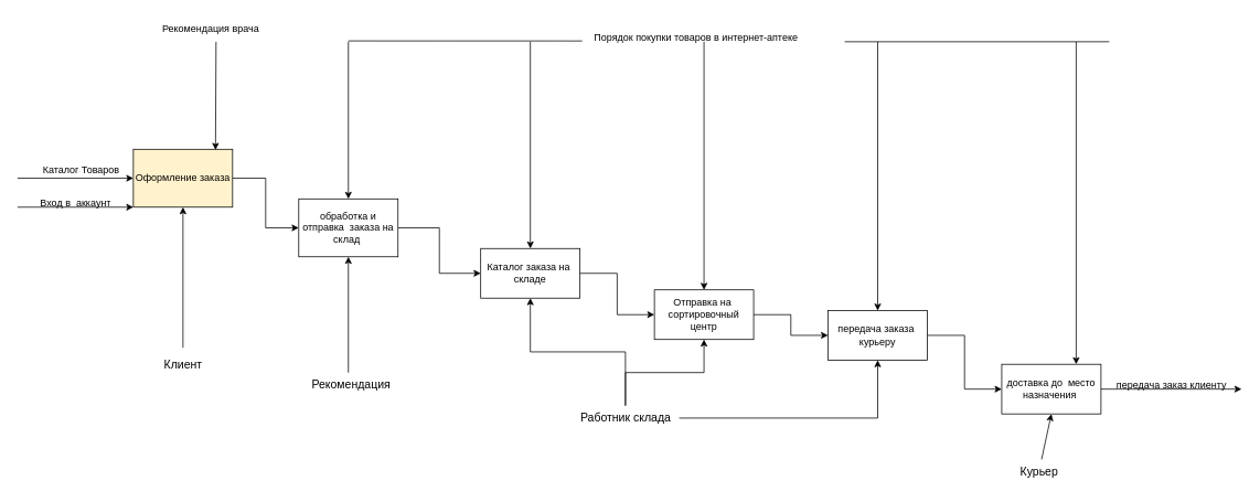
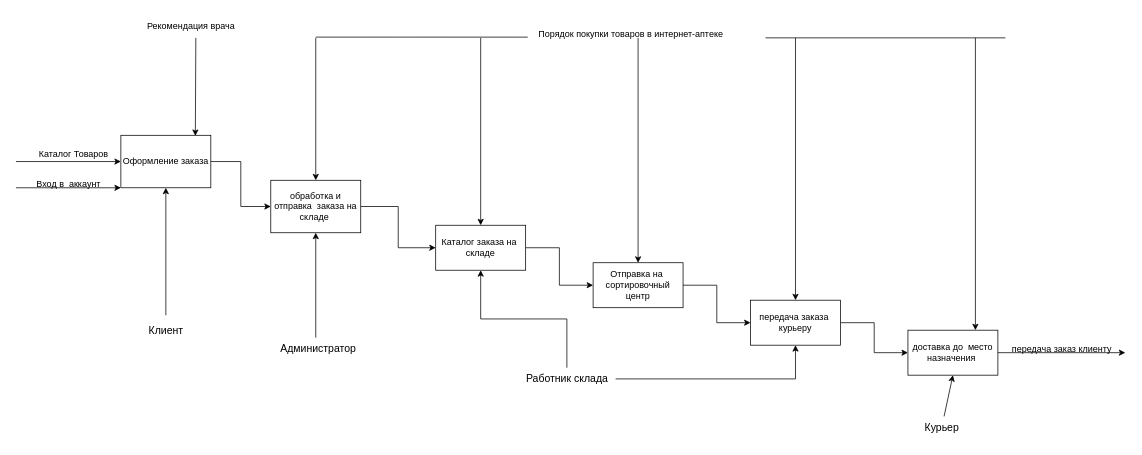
- <mxCell id="3" value="Оформление заказа" style="rounded=0;whiteSpace=wrap;html=1;fillColor=#fff2cc;" parent="1" vertex="1"><mxGeometry x="160" y="180" width="120" height="70" as="geometry" /></mxCell>
+ <mxCell id="3" value="Оформление заказа" style="rounded=0;whiteSpace=wrap;html=1;" parent="1" vertex="1"><mxGeometry x="160" y="180" width="120" height="70" as="geometry" /></mxCell>
- <mxCell id="9" value="обработка и отправка&amp;nbsp; заказа на склад&amp;nbsp;" style="rounded=0;whiteSpace=wrap;html=1;" parent="1" vertex="1"><mxGeometry x="360" y="240" width="120" height="70" as="geometry" /></mxCell>
+ <mxCell id="9" value="обработка и отправка&amp;nbsp; заказа на складе&amp;nbsp;" style="rounded=0;whiteSpace=wrap;html=1;" parent="1" vertex="1"><mxGeometry x="360" y="240" width="120" height="70" as="geometry" /></mxCell>
- <mxCell id="15" value="передача заказа&amp;nbsp; курьеру" style="rounded=0;whiteSpace=wrap;html=1;" parent="1" vertex="1"><mxGeometry x="1000" y="375" width="120" height="60" as="geometry" /></mxCell>
+ <mxCell id="15" value="передача заказа&amp;nbsp; курьеру" style="rounded=0;whiteSpace=wrap;html=1;" parent="1" vertex="1"><mxGeometry x="1000" y="400" width="120" height="60" as="geometry" /></mxCell>
- <mxCell id="32" style="edgeStyle=orthogonalEdgeStyle;rounded=0;orthogonalLoop=1;jettySize=auto;html=1;entryX=0.5;entryY=1;entryDx=0;entryDy=0;fontSize=14;" parent="1" source="34" target="13" edge="1"><mxGeometry relative="1" as="geometry" /></mxCell>
- <mxCell id="30" value="Рекомендация&amp;nbsp;" style="text;html=1;align=center;verticalAlign=middle;resizable=0;points=[];autosize=1;strokeColor=none;fillColor=none;fontSize=14;" parent="1" vertex="1"><mxGeometry x="360" y="450" width="130" height="30" as="geometry" /></mxCell>
+ <mxCell id="30" value="Администратор&amp;nbsp;" style="text;html=1;align=center;verticalAlign=middle;resizable=0;points=[];autosize=1;strokeColor=none;fillColor=none;fontSize=14;" parent="1" vertex="1"><mxGeometry x="360" y="450" width="130" height="30" as="geometry" /></mxCell>
